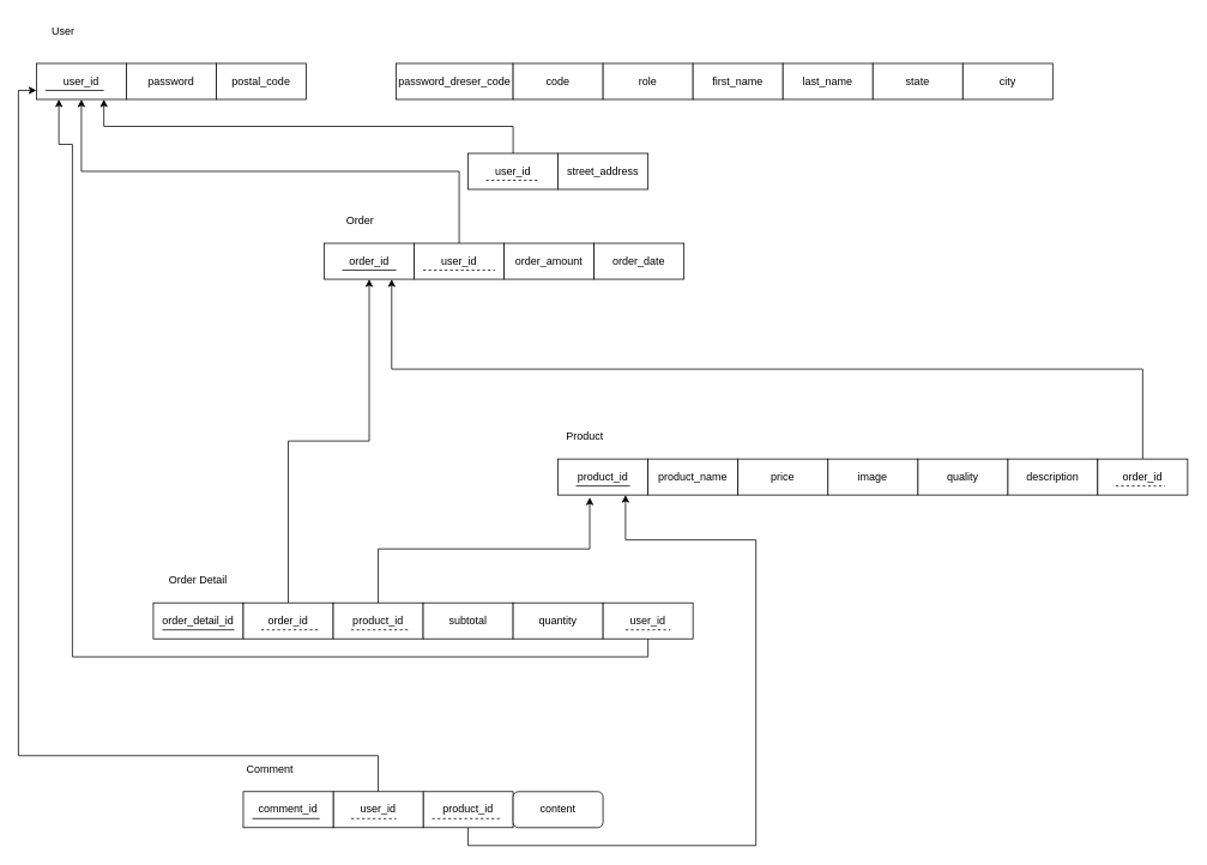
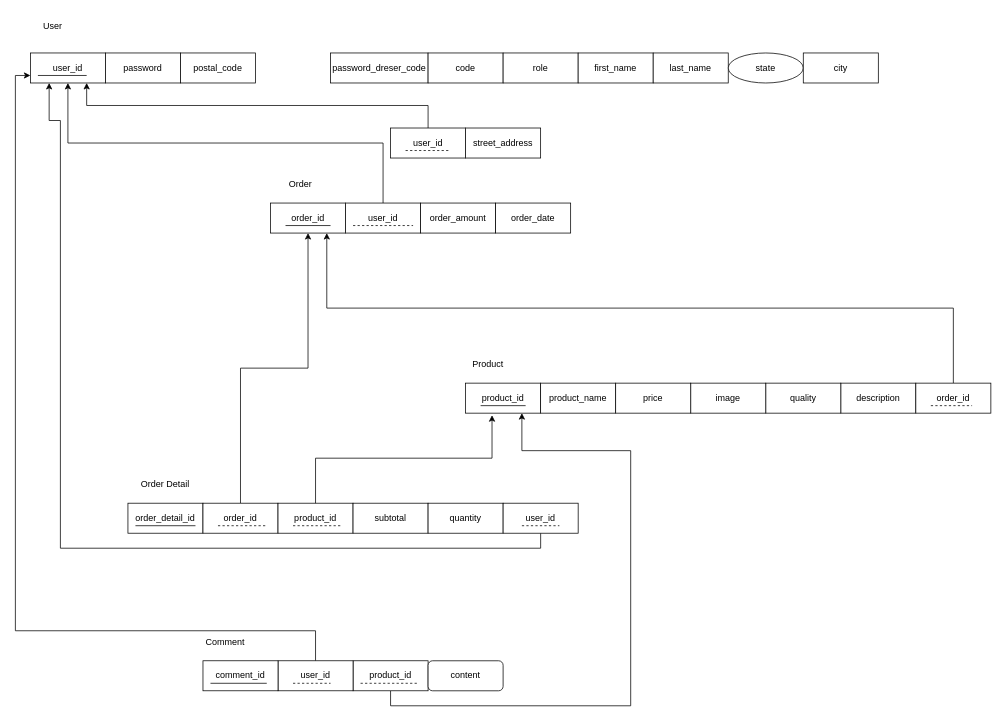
- <mxCell id="17" value="state" style="whiteSpace=wrap;html=1;align=center;" vertex="1" parent="1"><mxGeometry x="970" y="70" width="100" height="40" as="geometry" /></mxCell>
+ <mxCell id="17" value="state" style="ellipse;whiteSpace=wrap;html=1;align=center;" vertex="1" parent="1"><mxGeometry x="970" y="70" width="100" height="40" as="geometry" /></mxCell>
